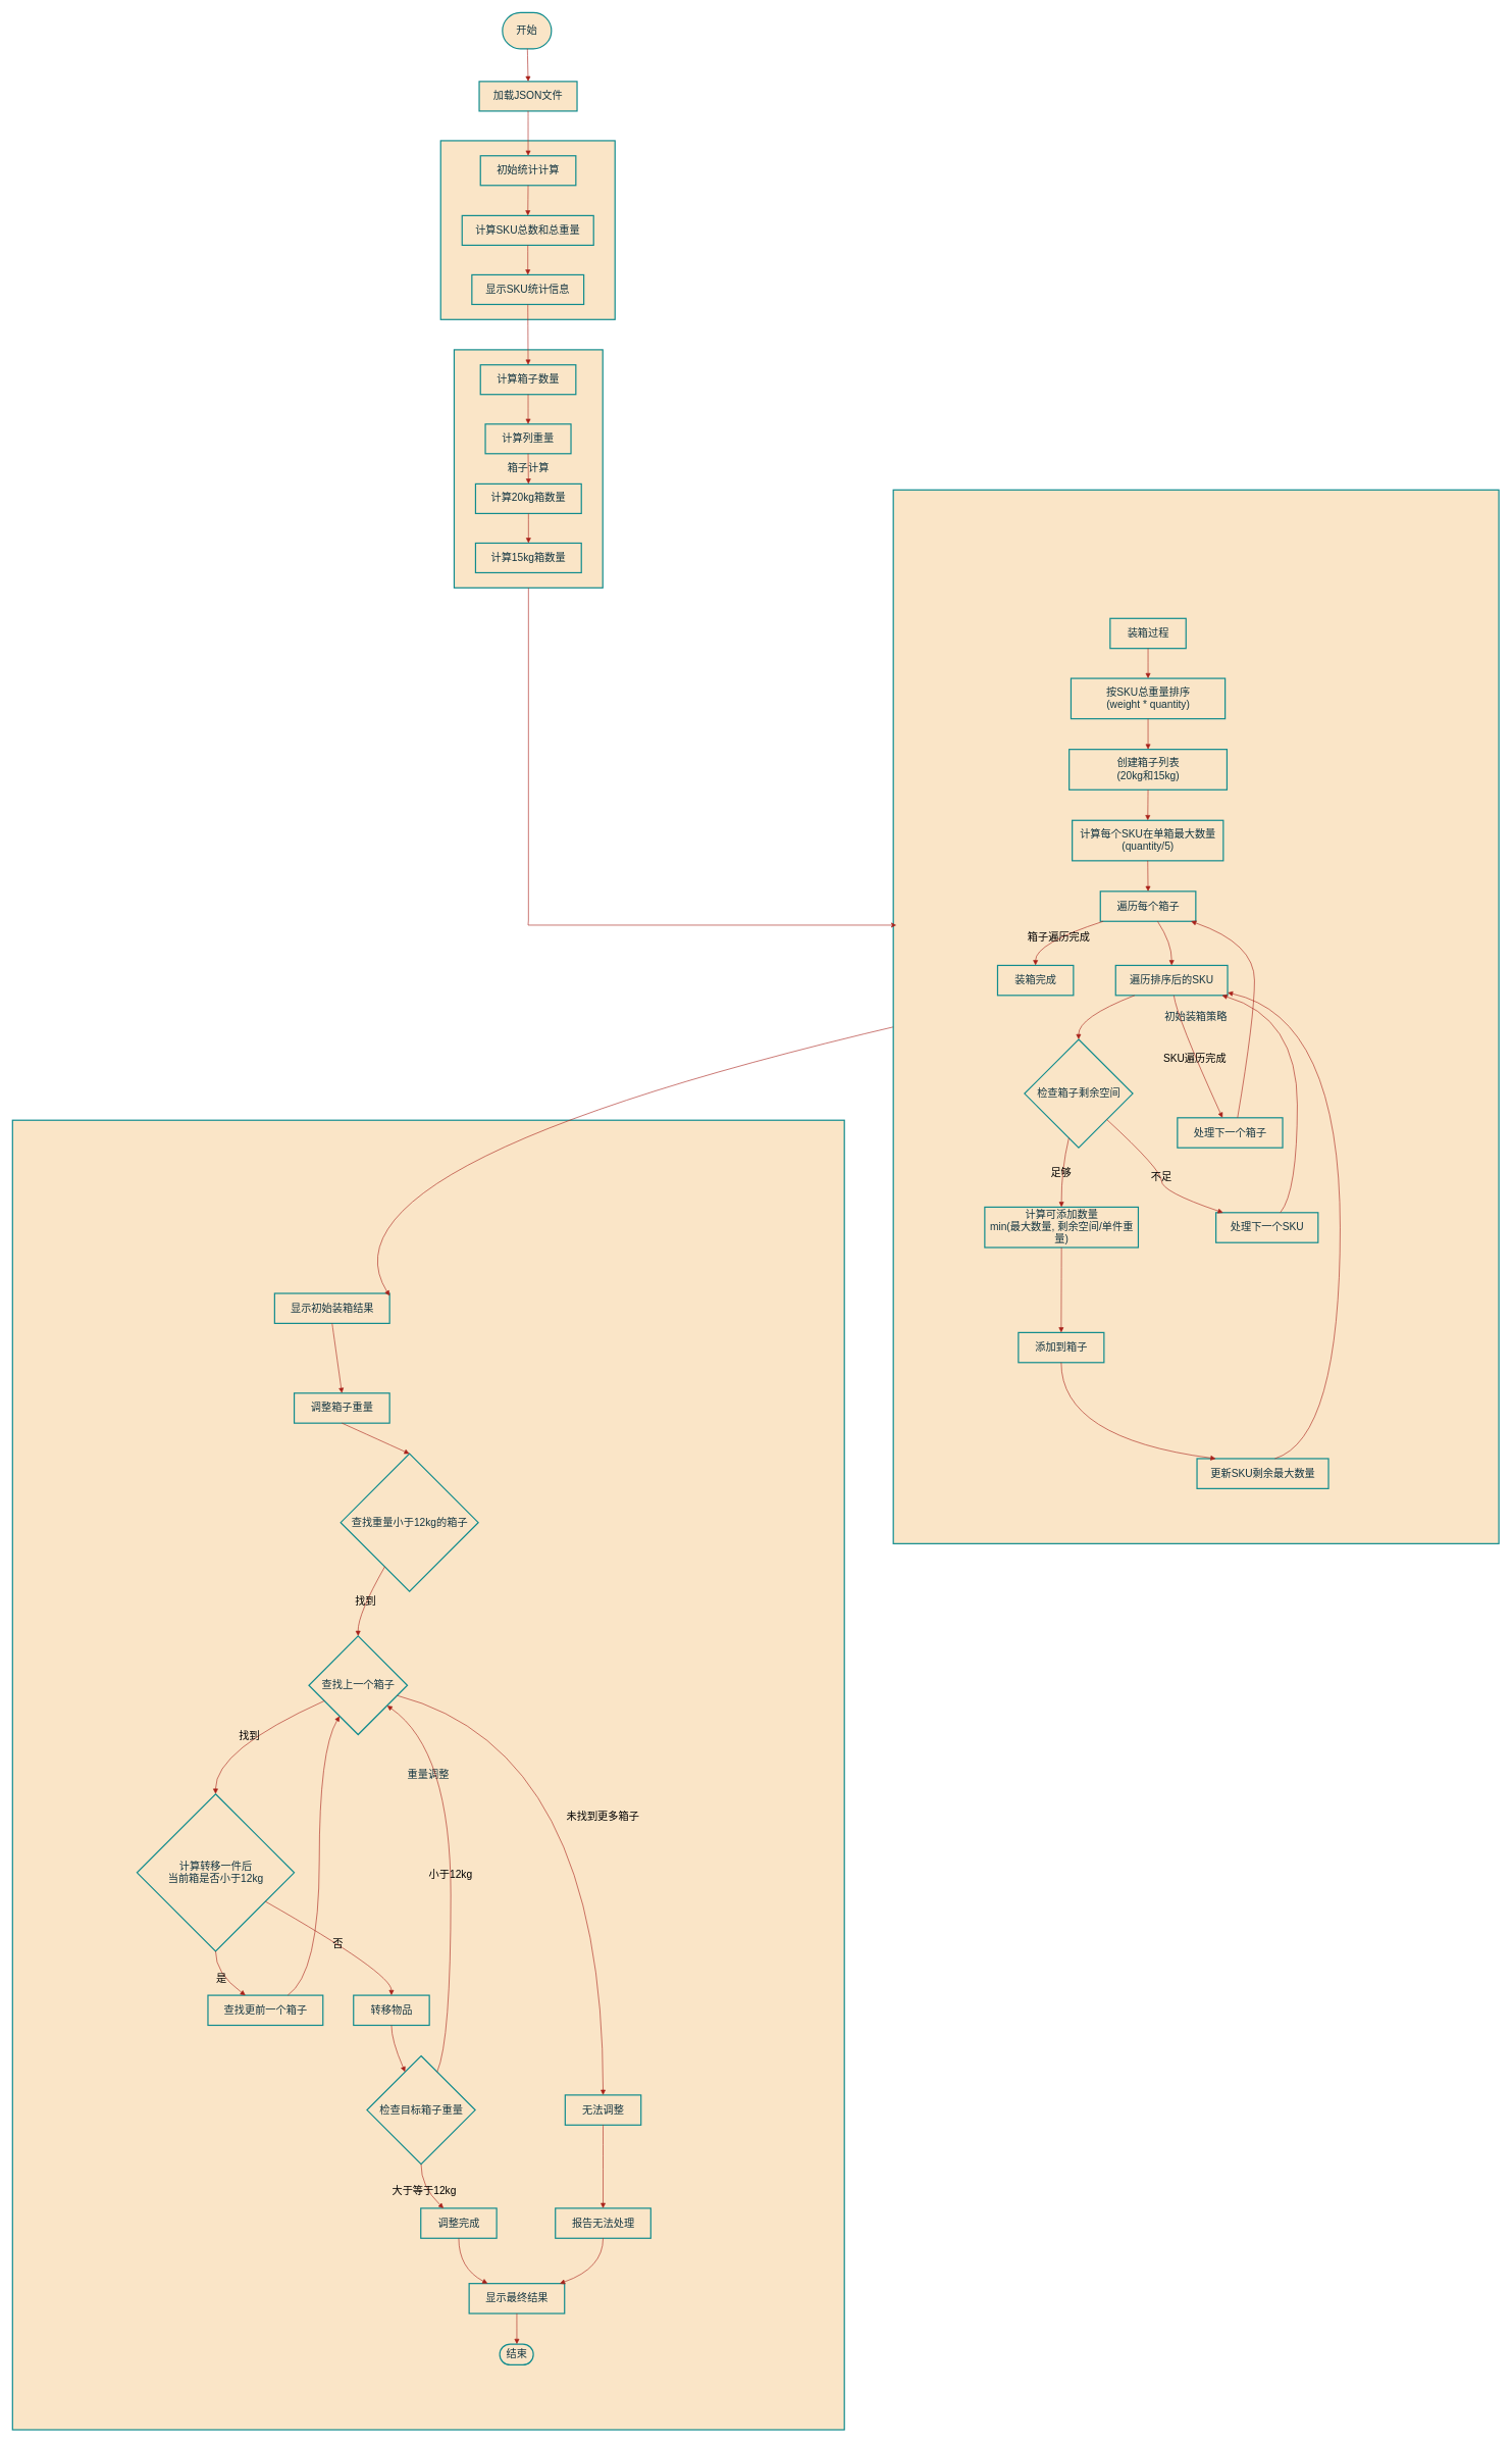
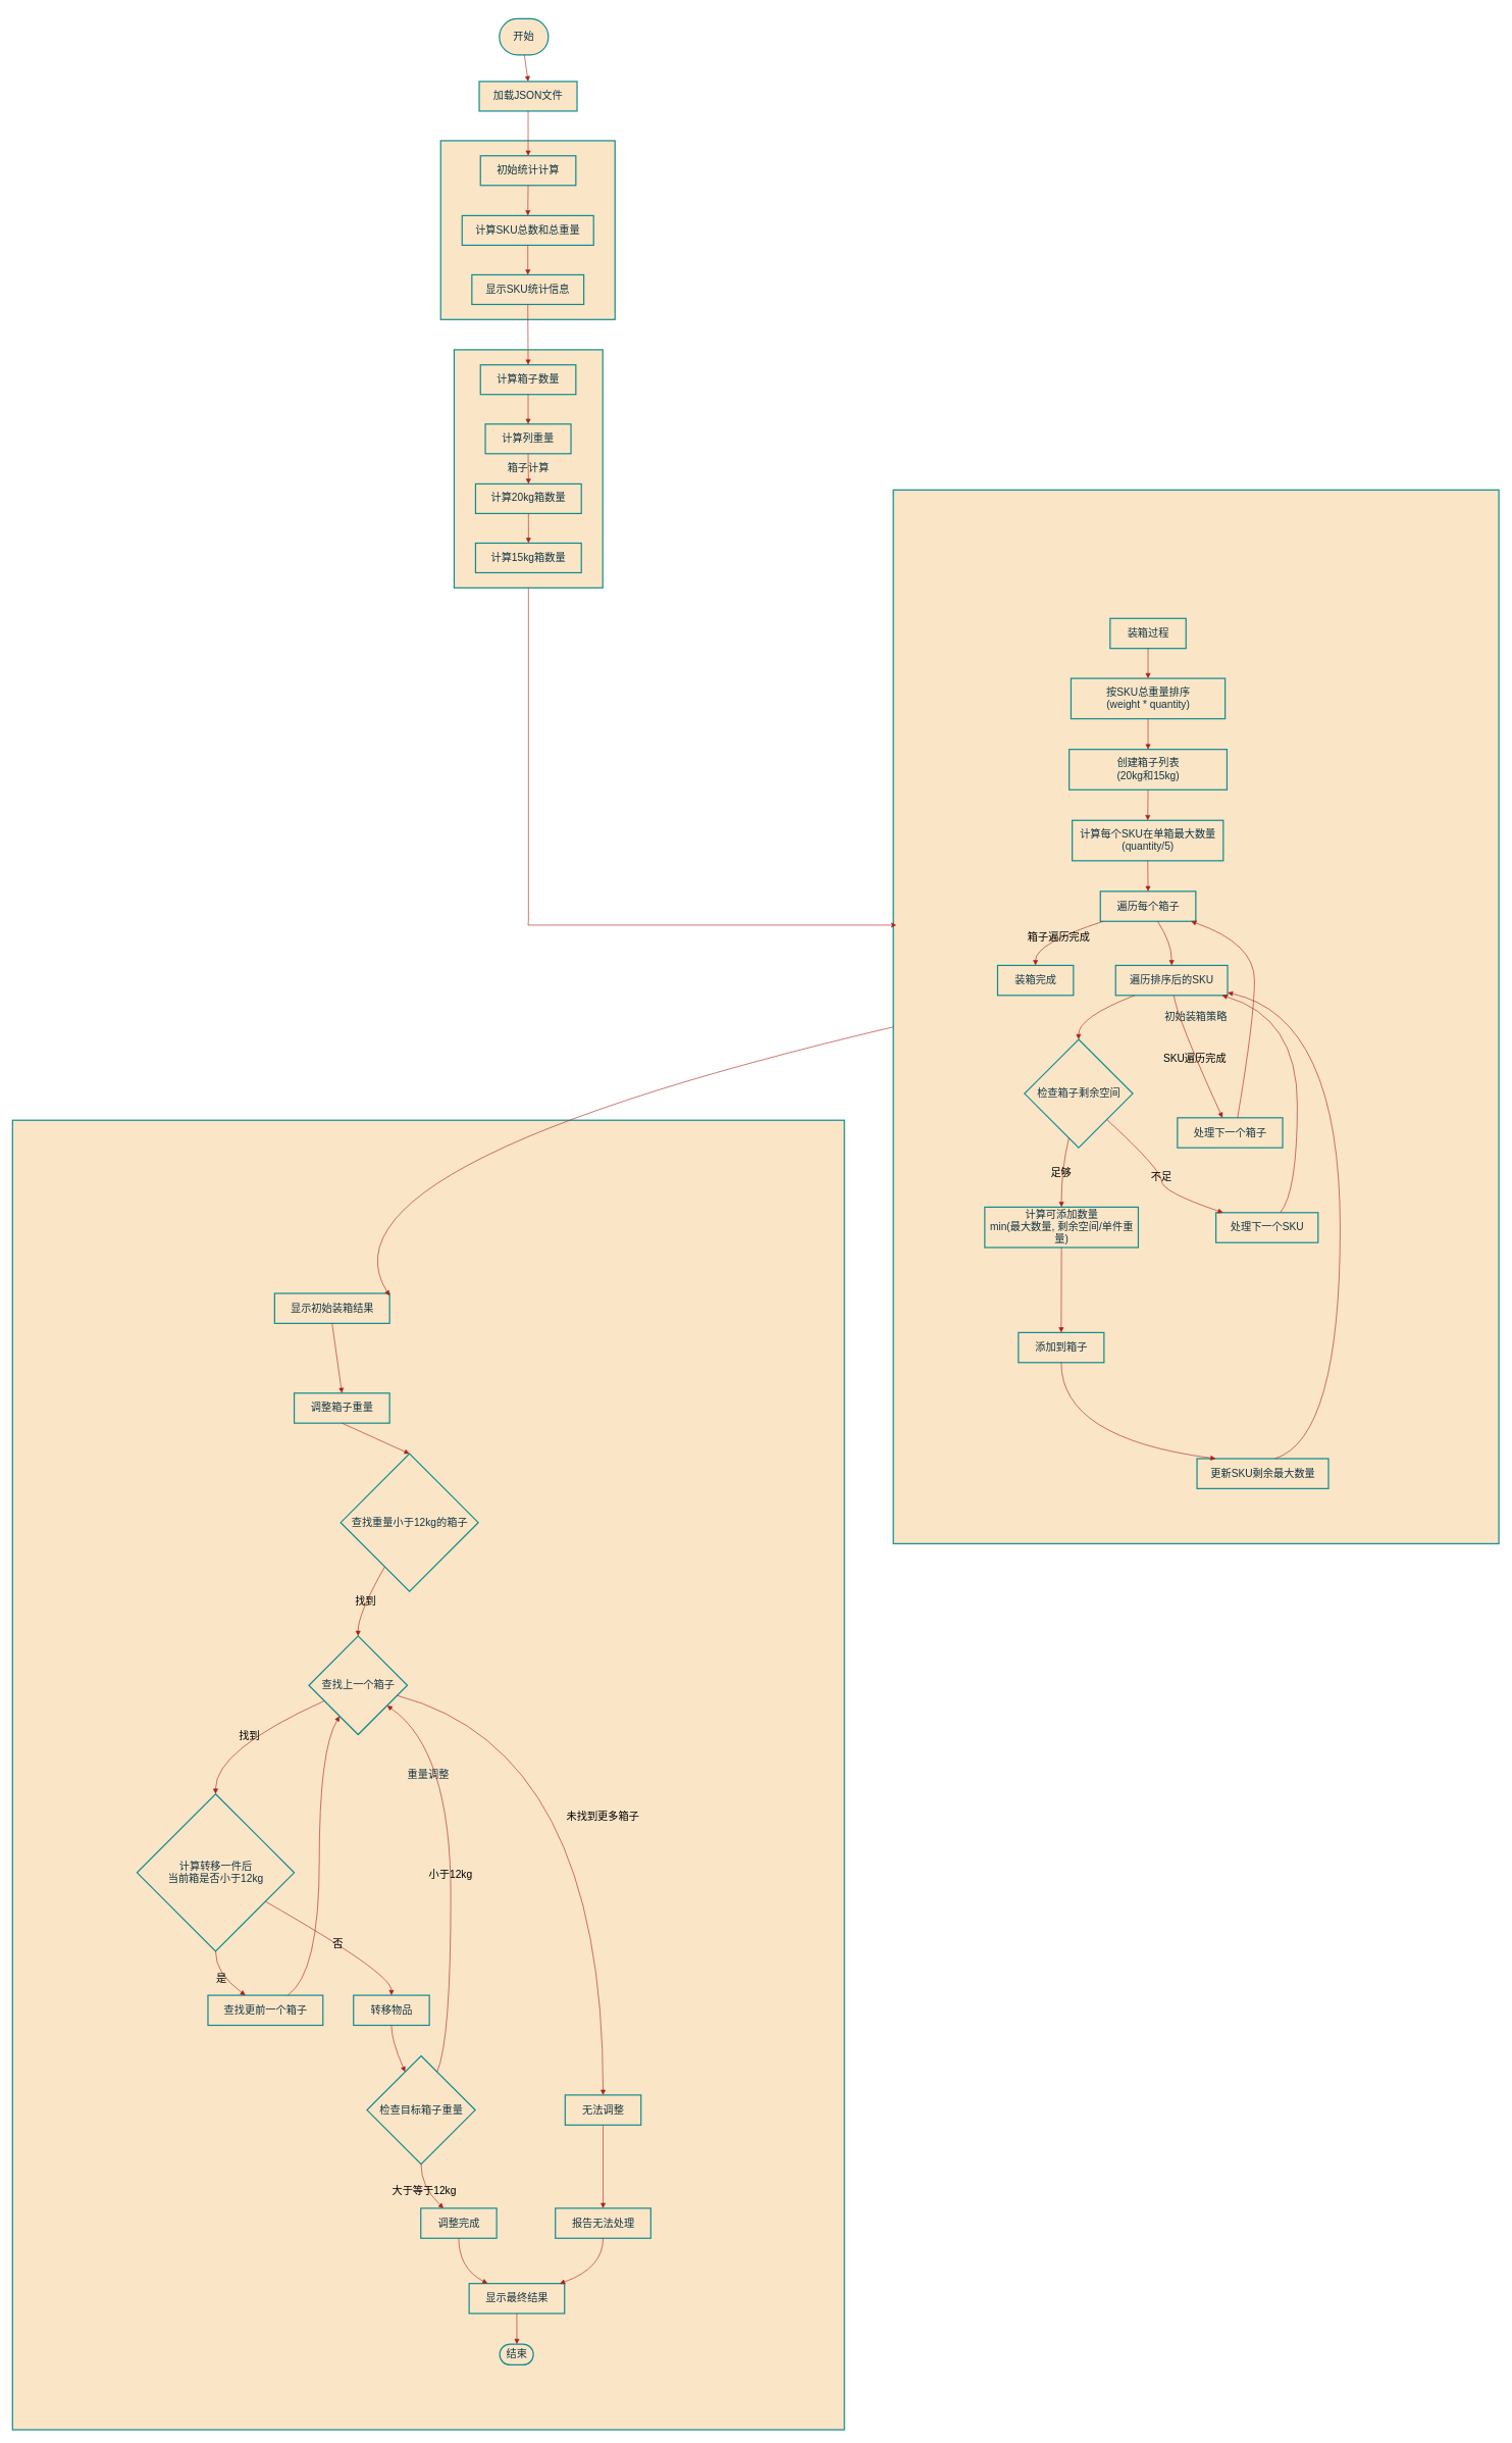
- <mxCell id="35" value="开始" style="rounded=1;whiteSpace=wrap;arcSize=50;strokeWidth=2;fillColor=#FAE5C7;strokeColor=#0F8B8D;fontSize=17;labelBackgroundColor=none;fontColor=#143642;" vertex="1" parent="32"><mxGeometry x="101" width="80" height="59.244" as="geometry" /></mxCell>
+ <mxCell id="35" value="开始" style="rounded=1;whiteSpace=wrap;arcSize=50;strokeWidth=2;fillColor=#FAE5C7;strokeColor=#0F8B8D;fontSize=17;labelBackgroundColor=none;fontColor=#143642;" vertex="1" parent="32"><mxGeometry x="96" y="10" width="80" height="59.244" as="geometry" /></mxCell>
